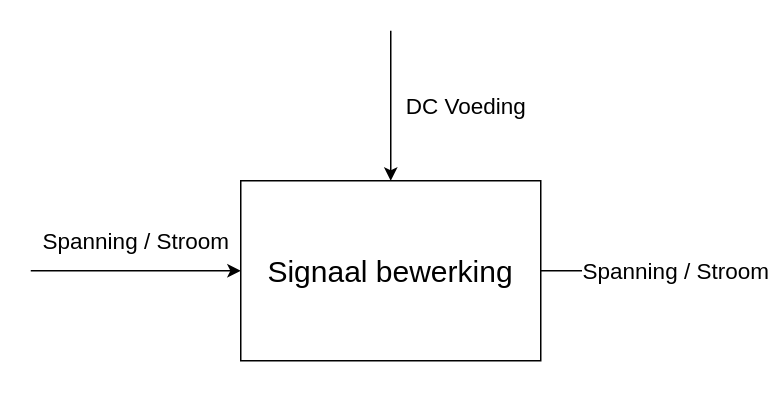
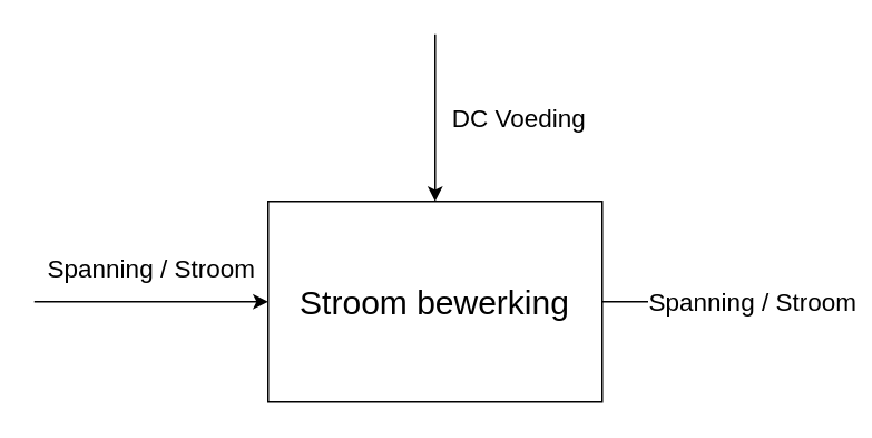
- <mxCell id="3" value="Signaal bewerking" style="rounded=0;whiteSpace=wrap;html=1;fontSize=20;" parent="1" vertex="1"><mxGeometry x="160" y="120" width="200" height="120" as="geometry" /></mxCell>
+ <mxCell id="3" value="Stroom bewerking" style="rounded=0;whiteSpace=wrap;html=1;fontSize=20;" parent="1" vertex="1"><mxGeometry x="160" y="120" width="200" height="120" as="geometry" /></mxCell>
